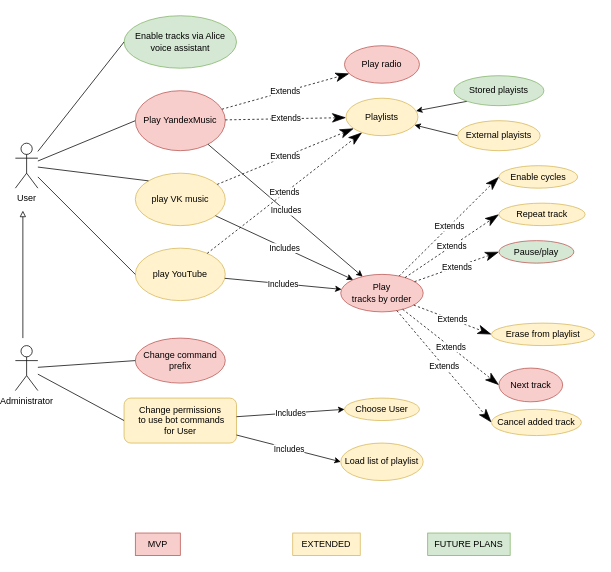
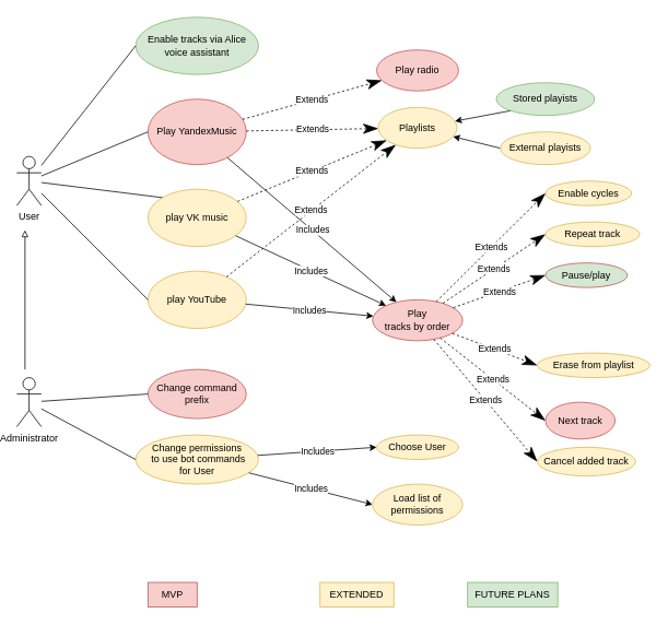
- <mxCell id="17" value="Change permissions&lt;br&gt;&amp;nbsp;to&amp;nbsp;use bot commands &lt;br&gt;for User" style="whiteSpace=wrap;html=1;fillColor=#fff2cc;strokeColor=#d6b656;rounded=1;" parent="1" vertex="1"><mxGeometry x="165" y="530" width="150" height="60" as="geometry" /></mxCell>
+ <mxCell id="17" value="Change permissions&lt;br&gt;&amp;nbsp;to&amp;nbsp;use bot commands &lt;br&gt;for User" style="ellipse;whiteSpace=wrap;html=1;fillColor=#fff2cc;strokeColor=#d6b656;" parent="1" vertex="1"><mxGeometry x="165" y="530" width="150" height="60" as="geometry" /></mxCell>
- <mxCell id="43" value="Load list of playlist" style="ellipse;whiteSpace=wrap;html=1;fillColor=#fff2cc;strokeColor=#d6b656;" parent="1" vertex="1"><mxGeometry x="454" y="590" width="110" height="50" as="geometry" /></mxCell>
+ <mxCell id="43" value="Load list of permissions" style="ellipse;whiteSpace=wrap;html=1;fillColor=#fff2cc;strokeColor=#d6b656;" parent="1" vertex="1"><mxGeometry x="454" y="590" width="110" height="50" as="geometry" /></mxCell>
